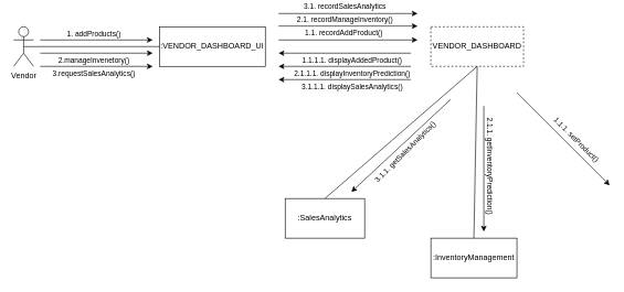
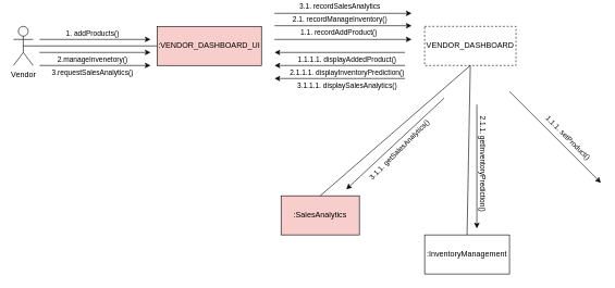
- <mxCell id="2" value=":VENDOR_DASHBOARD_UI" style="rounded=0;whiteSpace=wrap;html=1;" vertex="1" parent="1"><mxGeometry x="240" y="40" width="160" height="60" as="geometry" /></mxCell>
+ <mxCell id="2" value=":VENDOR_DASHBOARD_UI" style="rounded=0;whiteSpace=wrap;html=1;fillColor=#f8cecc;" vertex="1" parent="1"><mxGeometry x="240" y="40" width="160" height="60" as="geometry" /></mxCell>
- <mxCell id="5" value=":SalesAnalytics" style="rounded=0;whiteSpace=wrap;html=1;" vertex="1" parent="1"><mxGeometry x="430" y="300" width="120" height="60" as="geometry" /></mxCell>
+ <mxCell id="5" value=":SalesAnalytics" style="rounded=0;whiteSpace=wrap;html=1;fillColor=#f8cecc;" vertex="1" parent="1"><mxGeometry x="430" y="300" width="120" height="60" as="geometry" /></mxCell>
